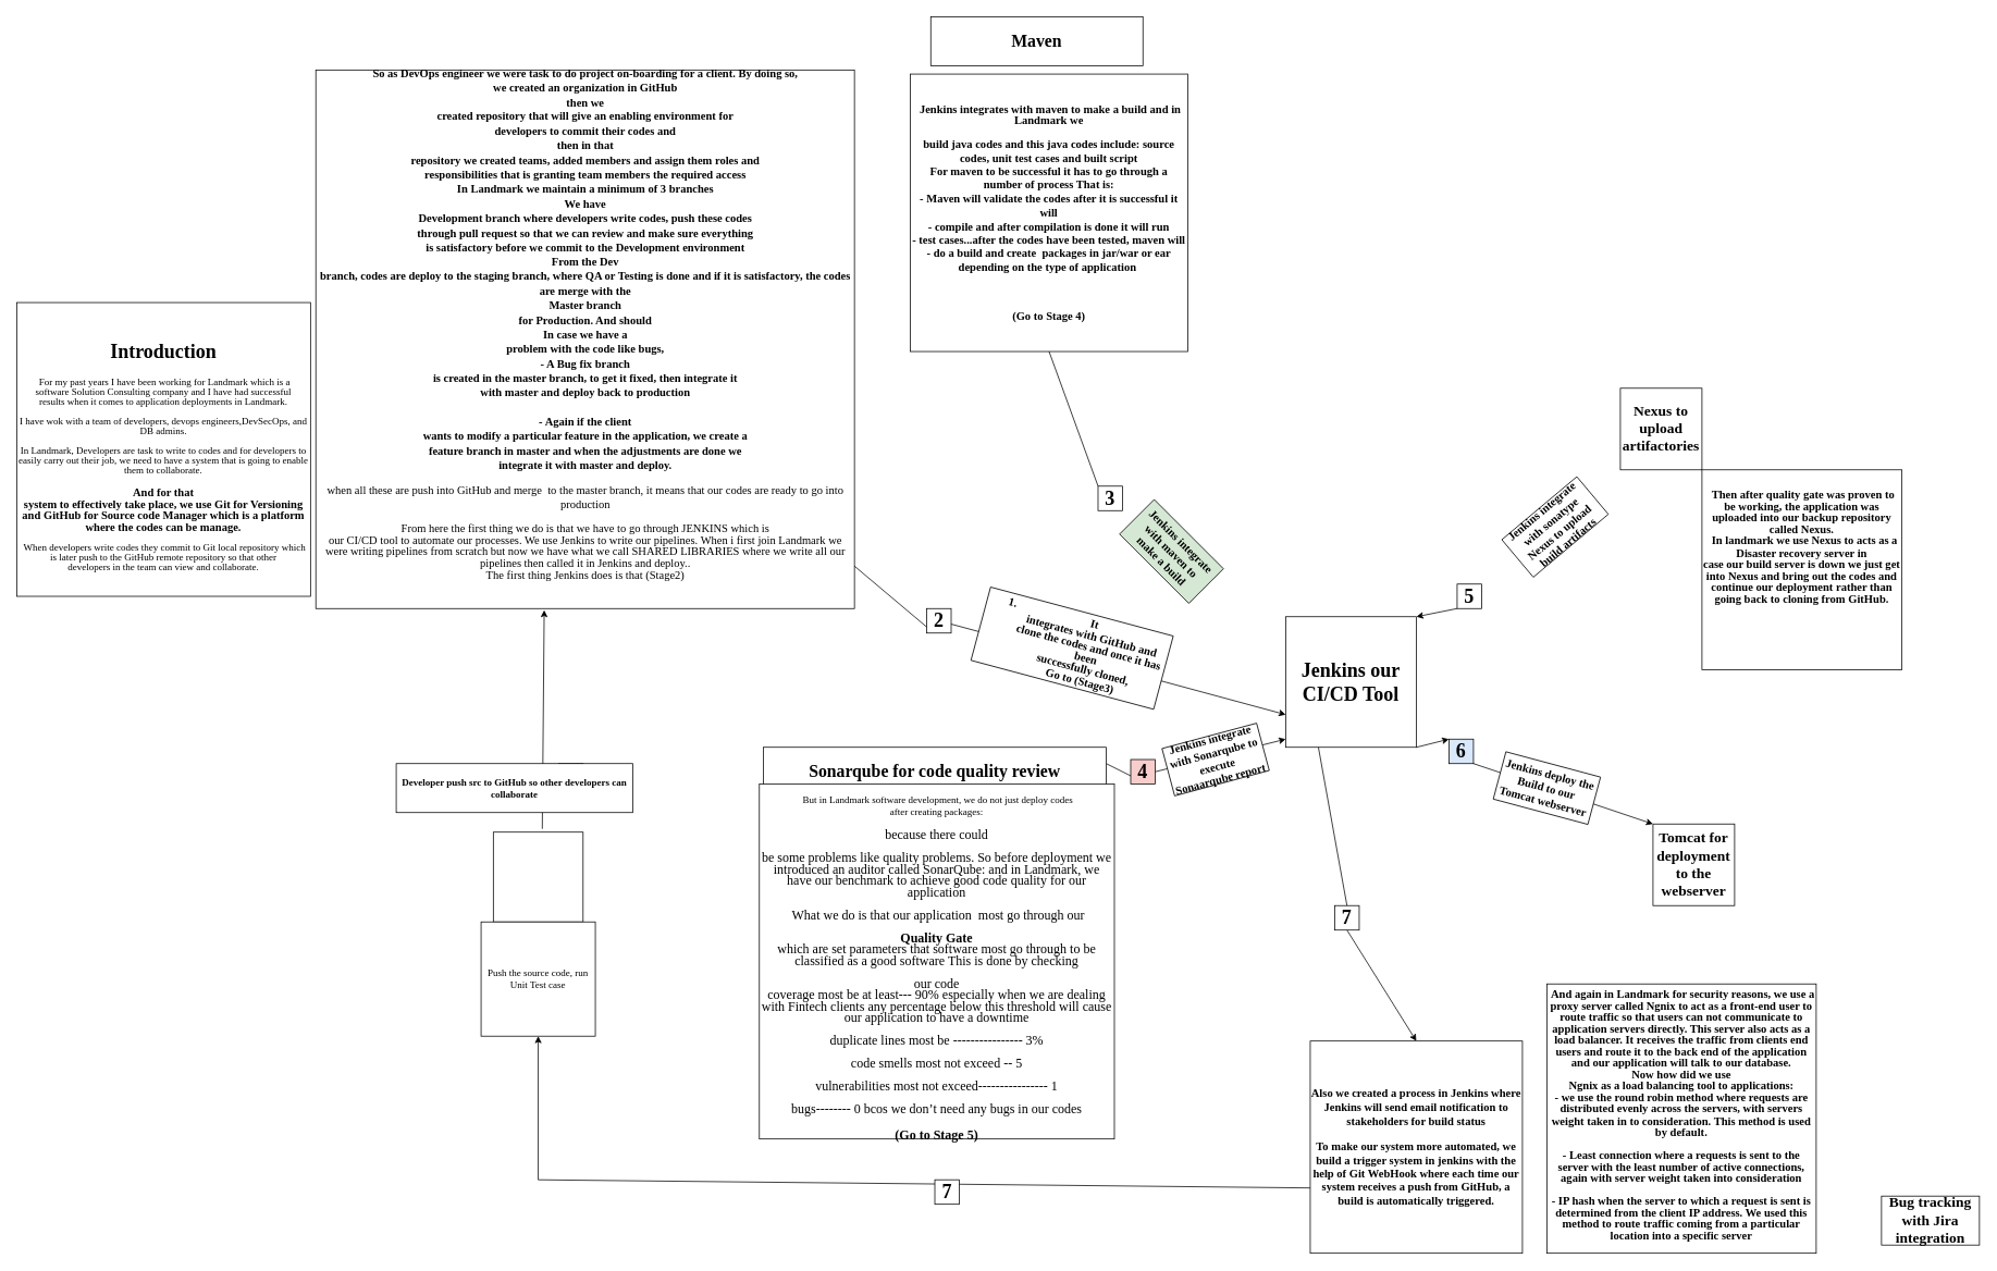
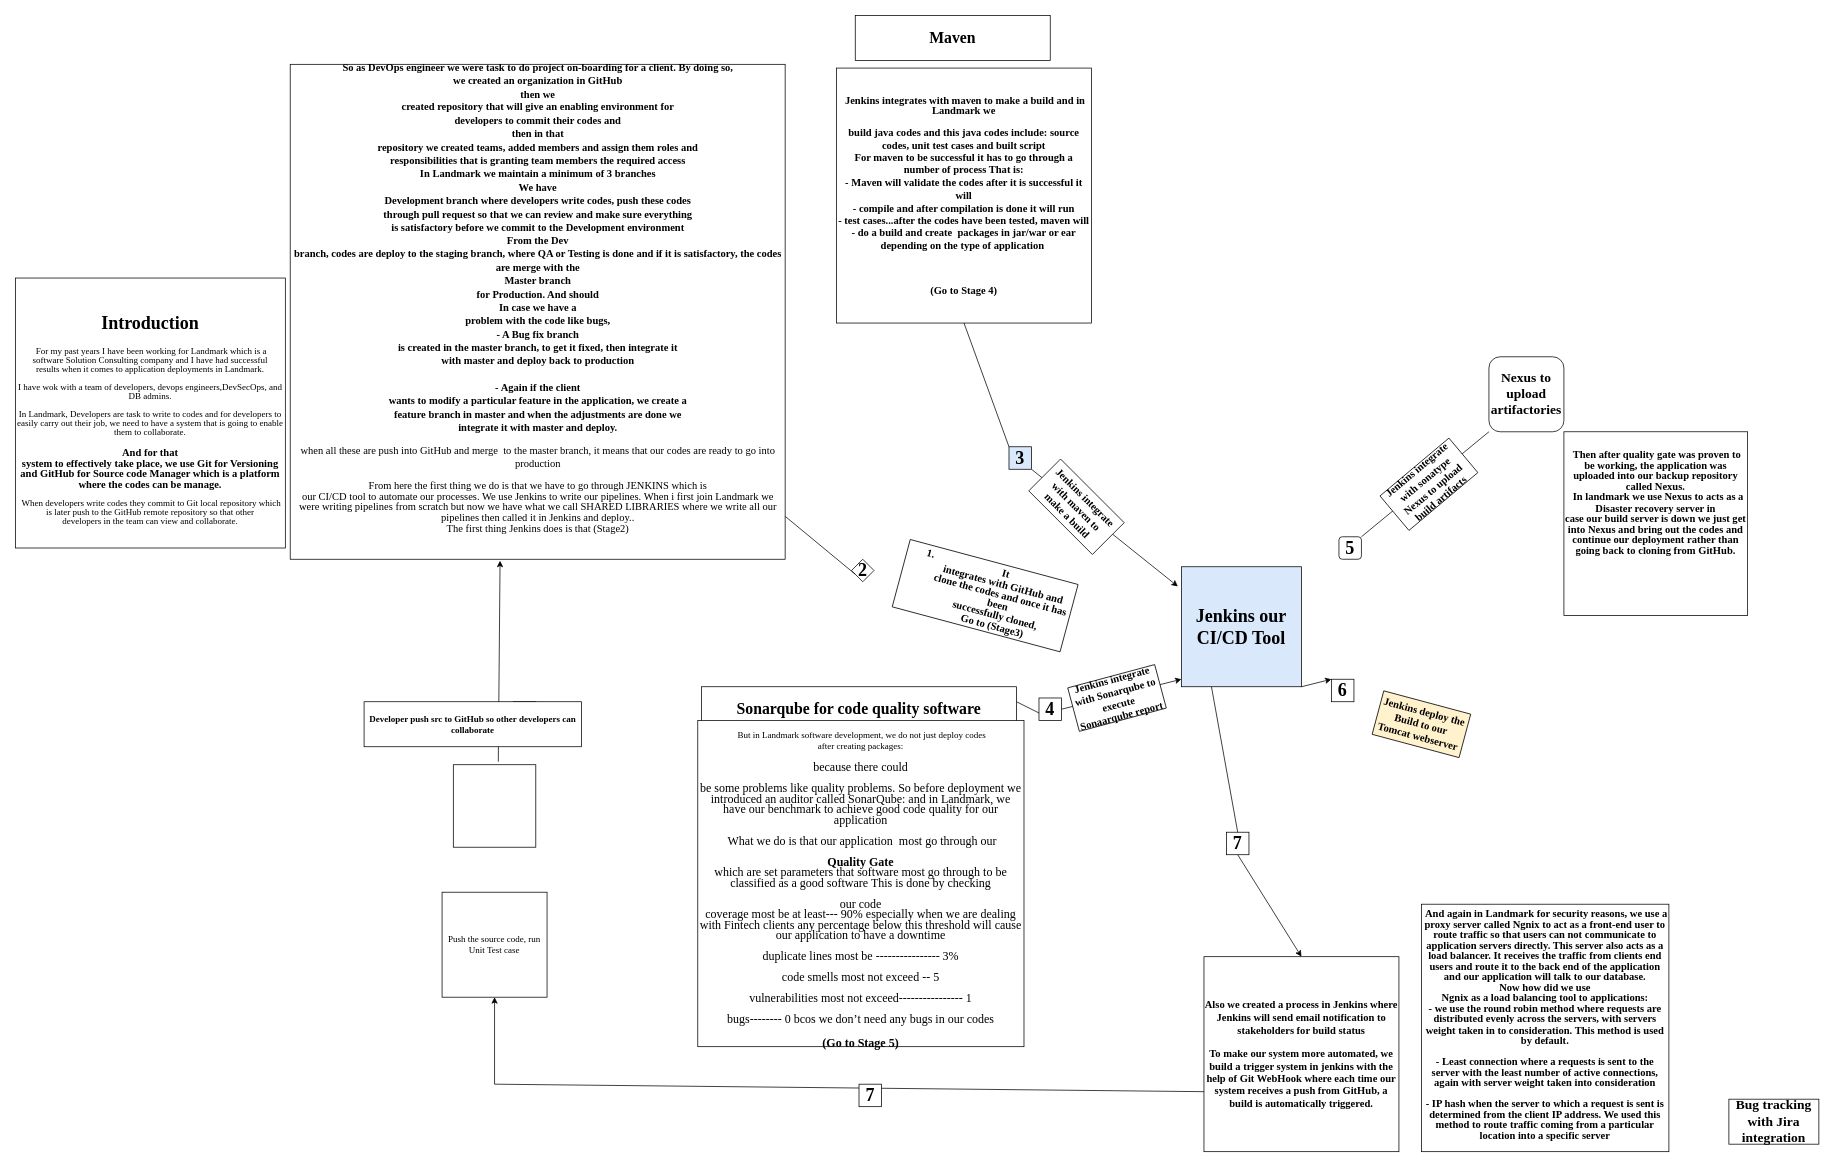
- <mxCell id="10" value="&lt;h2&gt;Nexus to upload artifactories&lt;/h2&gt;" style="whiteSpace=wrap;html=1;aspect=fixed;fontFamily=Times New Roman;" parent="1" vertex="1"><mxGeometry x="1985" y="475" width="100" height="100" as="geometry" /></mxCell>
+ <mxCell id="10" value="&lt;h2&gt;Nexus to upload artifactories&lt;/h2&gt;" style="whiteSpace=wrap;html=1;aspect=fixed;fontFamily=Times New Roman;rounded=1;" parent="1" vertex="1"><mxGeometry x="1985" y="475" width="100" height="100" as="geometry" /></mxCell>
- <mxCell id="20" value="&lt;h1&gt;3&lt;/h1&gt;" style="whiteSpace=wrap;html=1;aspect=fixed;fontFamily=Times New Roman;" parent="1" vertex="1"><mxGeometry x="1345" y="595" width="30" height="30" as="geometry" /></mxCell>
+ <mxCell id="20" value="&lt;h1&gt;3&lt;/h1&gt;" style="whiteSpace=wrap;html=1;aspect=fixed;fontFamily=Times New Roman;fillColor=#dae8fc;" parent="1" vertex="1"><mxGeometry x="1345" y="595" width="30" height="30" as="geometry" /></mxCell>
- <mxCell id="22" value="&lt;h3&gt;Jenkins integrate with maven to make a build&lt;/h3&gt;" style="rounded=0;whiteSpace=wrap;html=1;fontFamily=Times New Roman;rotation=45;fillColor=#d5e8d4;" parent="1" vertex="1"><mxGeometry x="1375" y="645" width="120" height="60" as="geometry" /></mxCell>
+ <mxCell id="22" value="&lt;h3&gt;Jenkins integrate with maven to make a build&lt;/h3&gt;" style="rounded=0;whiteSpace=wrap;html=1;fontFamily=Times New Roman;rotation=45;" parent="1" vertex="1"><mxGeometry x="1375" y="645" width="120" height="60" as="geometry" /></mxCell>
+ <mxCell id="27" value="" style="endArrow=none;html=1;rounded=0;fontFamily=Times New Roman;exitX=0;exitY=1;exitDx=0;exitDy=0;entryX=1;entryY=0;entryDx=0;entryDy=0;" parent="1" source="10" target="26" edge="1"><mxGeometry width="50" height="50" relative="1" as="geometry"><mxPoint x="1985" y="575" as="sourcePoint" /><mxPoint x="1765" y="765" as="targetPoint" /></mxGeometry></mxCell>
- <mxCell id="26" value="&lt;h1&gt;5&lt;/h1&gt;" style="whiteSpace=wrap;html=1;aspect=fixed;fontFamily=Times New Roman;" parent="1" vertex="1"><mxGeometry x="1785" y="715" width="30" height="30" as="geometry" /></mxCell>
+ <mxCell id="26" value="&lt;h1&gt;5&lt;/h1&gt;" style="whiteSpace=wrap;html=1;aspect=fixed;fontFamily=Times New Roman;rounded=1;" parent="1" vertex="1"><mxGeometry x="1785" y="715" width="30" height="30" as="geometry" /></mxCell>
+ <mxCell id="13" value="" style="endArrow=classic;html=1;rounded=0;fontFamily=Times New Roman;exitX=1;exitY=1;exitDx=0;exitDy=0;startArrow=none;entryX=-0.03;entryY=0.164;entryDx=0;entryDy=0;entryPerimeter=0;" parent="1" source="20" target="9" edge="1"><mxGeometry width="50" height="50" relative="1" as="geometry"><mxPoint x="1445" y="1057" as="sourcePoint" /><mxPoint x="1525" y="765" as="targetPoint" /></mxGeometry></mxCell>
- <mxCell id="15" value="" style="endArrow=classic;html=1;rounded=0;fontFamily=Times New Roman;exitX=0;exitY=1;exitDx=0;exitDy=0;entryX=1;entryY=0;entryDx=0;entryDy=0;startArrow=none;" parent="1" source="26" target="9" edge="1"><mxGeometry width="50" height="50" relative="1" as="geometry"><mxPoint x="1445" y="985" as="sourcePoint" /><mxPoint x="1495" y="935" as="targetPoint" /></mxGeometry></mxCell>
- <mxCell id="18" value="&lt;h1&gt;2&lt;/h1&gt;" style="whiteSpace=wrap;html=1;aspect=fixed;fontFamily=Times New Roman;" parent="1" vertex="1"><mxGeometry x="1135" y="745" width="30" height="30" as="geometry" /></mxCell>
+ <mxCell id="18" value="&lt;h1&gt;2&lt;/h1&gt;" style="rhombus;whiteSpace=wrap;html=1;aspect=fixed;fontFamily=Times New Roman;" parent="1" vertex="1"><mxGeometry x="1135" y="745" width="30" height="30" as="geometry" /></mxCell>
- <mxCell id="9" value="&lt;h1&gt;Jenkins our CI/CD Tool&lt;/h1&gt;" style="whiteSpace=wrap;html=1;aspect=fixed;fontFamily=Times New Roman;" parent="1" vertex="1"><mxGeometry x="1575" y="755" width="160" height="160" as="geometry" /></mxCell>
+ <mxCell id="9" value="&lt;h1&gt;Jenkins our CI/CD Tool&lt;/h1&gt;" style="whiteSpace=wrap;html=1;aspect=fixed;fontFamily=Times New Roman;fillColor=#dae8fc;" parent="1" vertex="1"><mxGeometry x="1575" y="755" width="160" height="160" as="geometry" /></mxCell>
- <mxCell id="12" value="" style="endArrow=classic;html=1;rounded=0;fontFamily=Times New Roman;entryX=0;entryY=0.75;entryDx=0;entryDy=0;startArrow=none;" parent="1" source="18" target="9" edge="1"><mxGeometry width="50" height="50" relative="1" as="geometry"><mxPoint x="1080" y="975" as="sourcePoint" /><mxPoint x="1495" y="935" as="targetPoint" /></mxGeometry></mxCell>
- <mxCell id="29" value="&lt;h1&gt;6&lt;/h1&gt;" style="whiteSpace=wrap;html=1;aspect=fixed;fontFamily=Times New Roman;fillColor=#dae8fc;" parent="1" vertex="1"><mxGeometry x="1775" y="905" width="30" height="30" as="geometry" /></mxCell>
+ <mxCell id="29" value="&lt;h1&gt;6&lt;/h1&gt;" style="whiteSpace=wrap;html=1;aspect=fixed;fontFamily=Times New Roman;" parent="1" vertex="1"><mxGeometry x="1775" y="905" width="30" height="30" as="geometry" /></mxCell>
- <mxCell id="44" value="&lt;h2 style=&quot;font-family: &amp;#34;times new roman&amp;#34;&quot;&gt;Sonarqube for code quality review&lt;/h2&gt;" style="rounded=0;whiteSpace=wrap;html=1;fontSize=14;" parent="1" vertex="1"><mxGeometry x="935" y="915" width="420" height="60" as="geometry" /></mxCell>
+ <mxCell id="44" value="&lt;h2 style=&quot;font-family: &amp;#34;times new roman&amp;#34;&quot;&gt;Sonarqube for code quality software&lt;/h2&gt;" style="rounded=0;whiteSpace=wrap;html=1;fontSize=14;" parent="1" vertex="1"><mxGeometry x="935" y="915" width="420" height="60" as="geometry" /></mxCell>
- <mxCell id="23" value="&lt;h1&gt;4&lt;/h1&gt;" style="whiteSpace=wrap;html=1;aspect=fixed;fontFamily=Times New Roman;fillColor=#f8cecc;" parent="1" vertex="1"><mxGeometry x="1385" y="930" width="30" height="30" as="geometry" /></mxCell>
+ <mxCell id="23" value="&lt;h1&gt;4&lt;/h1&gt;" style="whiteSpace=wrap;html=1;aspect=fixed;fontFamily=Times New Roman;" parent="1" vertex="1"><mxGeometry x="1385" y="930" width="30" height="30" as="geometry" /></mxCell>
- <mxCell id="31" value="&lt;h3&gt;Jenkins deploy the Build to our Tomcat webserver&lt;/h3&gt;" style="rounded=0;whiteSpace=wrap;html=1;fontFamily=Times New Roman;rotation=15;" parent="1" vertex="1"><mxGeometry x="1835" y="935" width="120" height="60" as="geometry" /></mxCell>
+ <mxCell id="31" value="&lt;h3&gt;Jenkins deploy the Build to our Tomcat webserver&lt;/h3&gt;" style="rounded=0;whiteSpace=wrap;html=1;fontFamily=Times New Roman;rotation=15;fillColor=#fff2cc;" parent="1" vertex="1"><mxGeometry x="1835" y="935" width="120" height="60" as="geometry" /></mxCell>
- <mxCell id="16" value="" style="endArrow=classic;html=1;rounded=0;fontFamily=Times New Roman;entryX=0;entryY=0;entryDx=0;entryDy=0;exitX=1;exitY=1;exitDx=0;exitDy=0;startArrow=none;" parent="1" source="29" target="11" edge="1"><mxGeometry width="50" height="50" relative="1" as="geometry"><mxPoint x="1445" y="985" as="sourcePoint" /><mxPoint x="1495" y="935" as="targetPoint" /></mxGeometry></mxCell>
- <mxCell id="11" value="&lt;h2&gt;Tomcat for deployment to the webserver&lt;/h2&gt;" style="whiteSpace=wrap;html=1;aspect=fixed;fontFamily=Times New Roman;" parent="1" vertex="1"><mxGeometry x="2025" y="1009" width="100" height="100" as="geometry" /></mxCell>
- <mxCell id="3" value="&lt;font face=&quot;Times New Roman&quot;&gt;Push the source code, run Unit Test case&lt;/font&gt;" style="whiteSpace=wrap;html=1;aspect=fixed;" parent="1" vertex="1"><mxGeometry x="589" y="1129" width="140" height="140" as="geometry" /></mxCell>
+ <mxCell id="3" value="&lt;font face=&quot;Times New Roman&quot;&gt;Push the source code, run Unit Test case&lt;/font&gt;" style="whiteSpace=wrap;html=1;aspect=fixed;" parent="1" vertex="1"><mxGeometry x="589" y="1189" width="140" height="140" as="geometry" /></mxCell>
